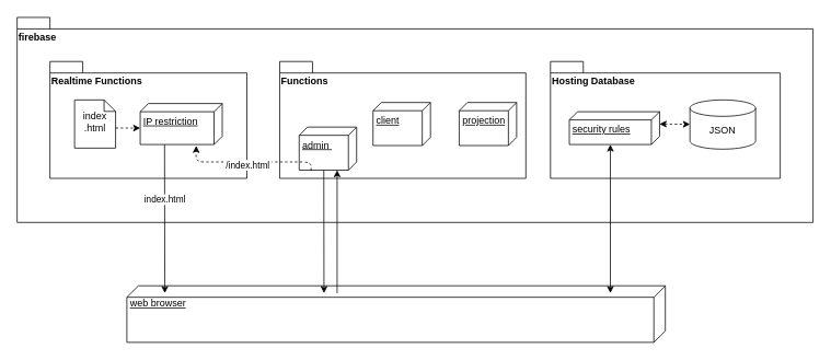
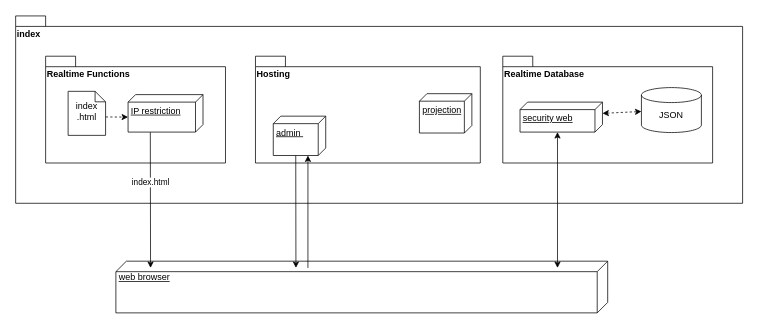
- <mxCell id="3" value="firebase" style="shape=folder;fontStyle=1;spacingTop=10;tabWidth=40;tabHeight=14;tabPosition=left;html=1;align=left;verticalAlign=top;" parent="1" vertex="1"><mxGeometry x="20" y="20.75" width="970" height="250" as="geometry" /></mxCell>
+ <mxCell id="3" value="index" style="shape=folder;fontStyle=1;spacingTop=10;tabWidth=40;tabHeight=14;tabPosition=left;html=1;align=left;verticalAlign=top;" parent="1" vertex="1"><mxGeometry x="20" y="20.75" width="970" height="250" as="geometry" /></mxCell>
- <mxCell id="4" value="Functions" style="shape=folder;fontStyle=1;spacingTop=10;tabWidth=40;tabHeight=14;tabPosition=left;html=1;align=left;verticalAlign=top;" parent="1" vertex="1"><mxGeometry x="340" y="74.5" width="300" height="142.5" as="geometry" /></mxCell>
+ <mxCell id="4" value="Hosting" style="shape=folder;fontStyle=1;spacingTop=10;tabWidth=40;tabHeight=14;tabPosition=left;html=1;align=left;verticalAlign=top;" parent="1" vertex="1"><mxGeometry x="340" y="74.5" width="300" height="142.5" as="geometry" /></mxCell>
- <mxCell id="10" value="Hosting Database" style="shape=folder;fontStyle=1;spacingTop=10;tabWidth=40;tabHeight=14;tabPosition=left;html=1;strokeWidth=1;align=left;verticalAlign=top;" vertex="1" parent="1"><mxGeometry x="670" y="74.5" width="280" height="142.5" as="geometry" /></mxCell>
+ <mxCell id="10" value="Realtime Database" style="shape=folder;fontStyle=1;spacingTop=10;tabWidth=40;tabHeight=14;tabPosition=left;html=1;strokeWidth=1;align=left;verticalAlign=top;" vertex="1" parent="1"><mxGeometry x="670" y="74.5" width="280" height="142.5" as="geometry" /></mxCell>
- <mxCell id="6" value="client" style="verticalAlign=top;align=left;spacingTop=8;spacingLeft=2;spacingRight=12;shape=cube;size=10;direction=south;fontStyle=4;html=1;" parent="1" vertex="1"><mxGeometry x="453.75" y="124.5" width="70" height="52.5" as="geometry" /></mxCell>
- <mxCell id="12" value="&amp;nbsp; &amp;nbsp; &amp;nbsp; &amp;nbsp; &amp;nbsp; &amp;nbsp; &amp;nbsp; &amp;nbsp; &amp;nbsp; JSON" style="strokeWidth=1;html=1;shape=mxgraph.flowchart.database;whiteSpace=wrap;align=center;verticalAlign=middle;" vertex="1" parent="1"><mxGeometry x="840" y="121.37" width="80" height="60" as="geometry" /></mxCell>
+ <mxCell id="12" value="&amp;nbsp; &amp;nbsp; &amp;nbsp; &amp;nbsp; &amp;nbsp; &amp;nbsp; &amp;nbsp; &amp;nbsp; &amp;nbsp; JSON" style="strokeWidth=1;html=1;shape=mxgraph.flowchart.database;whiteSpace=wrap;align=center;verticalAlign=middle;" vertex="1" parent="1"><mxGeometry x="855" y="116.37" width="80" height="60" as="geometry" /></mxCell>
- <mxCell id="11" value="security rules" style="verticalAlign=top;align=left;spacingTop=8;spacingLeft=2;spacingRight=12;shape=cube;size=10;direction=south;fontStyle=4;html=1;strokeWidth=1;" vertex="1" parent="1"><mxGeometry x="693" y="135.75" width="110" height="40" as="geometry" /></mxCell>
+ <mxCell id="11" value="security web" style="verticalAlign=top;align=left;spacingTop=8;spacingLeft=2;spacingRight=12;shape=cube;size=10;direction=south;fontStyle=4;html=1;strokeWidth=1;" vertex="1" parent="1"><mxGeometry x="693" y="135.75" width="110" height="40" as="geometry" /></mxCell>
- <mxCell id="16" value="" style="endArrow=classic;html=1;exitX=1.006;exitY=0.792;exitDx=0;exitDy=0;exitPerimeter=0;entryX=1.032;entryY=0.317;entryDx=0;entryDy=0;entryPerimeter=0;dashed=1;" edge="1" parent="1" source="7" target="9"><mxGeometry width="50" height="50" relative="1" as="geometry"><mxPoint x="270" y="317" as="sourcePoint" /><mxPoint x="320" y="267" as="targetPoint" /><Array as="points"><mxPoint x="378" y="197" /><mxPoint x="238" y="197" /></Array></mxGeometry></mxCell>
- <mxCell id="17" value="&amp;nbsp;/index.html&amp;nbsp;" style="edgeLabel;html=1;align=center;verticalAlign=middle;resizable=0;points=[];" vertex="1" connectable="0" parent="16"><mxGeometry x="0.036" y="3" relative="1" as="geometry"><mxPoint as="offset" /></mxGeometry></mxCell>
